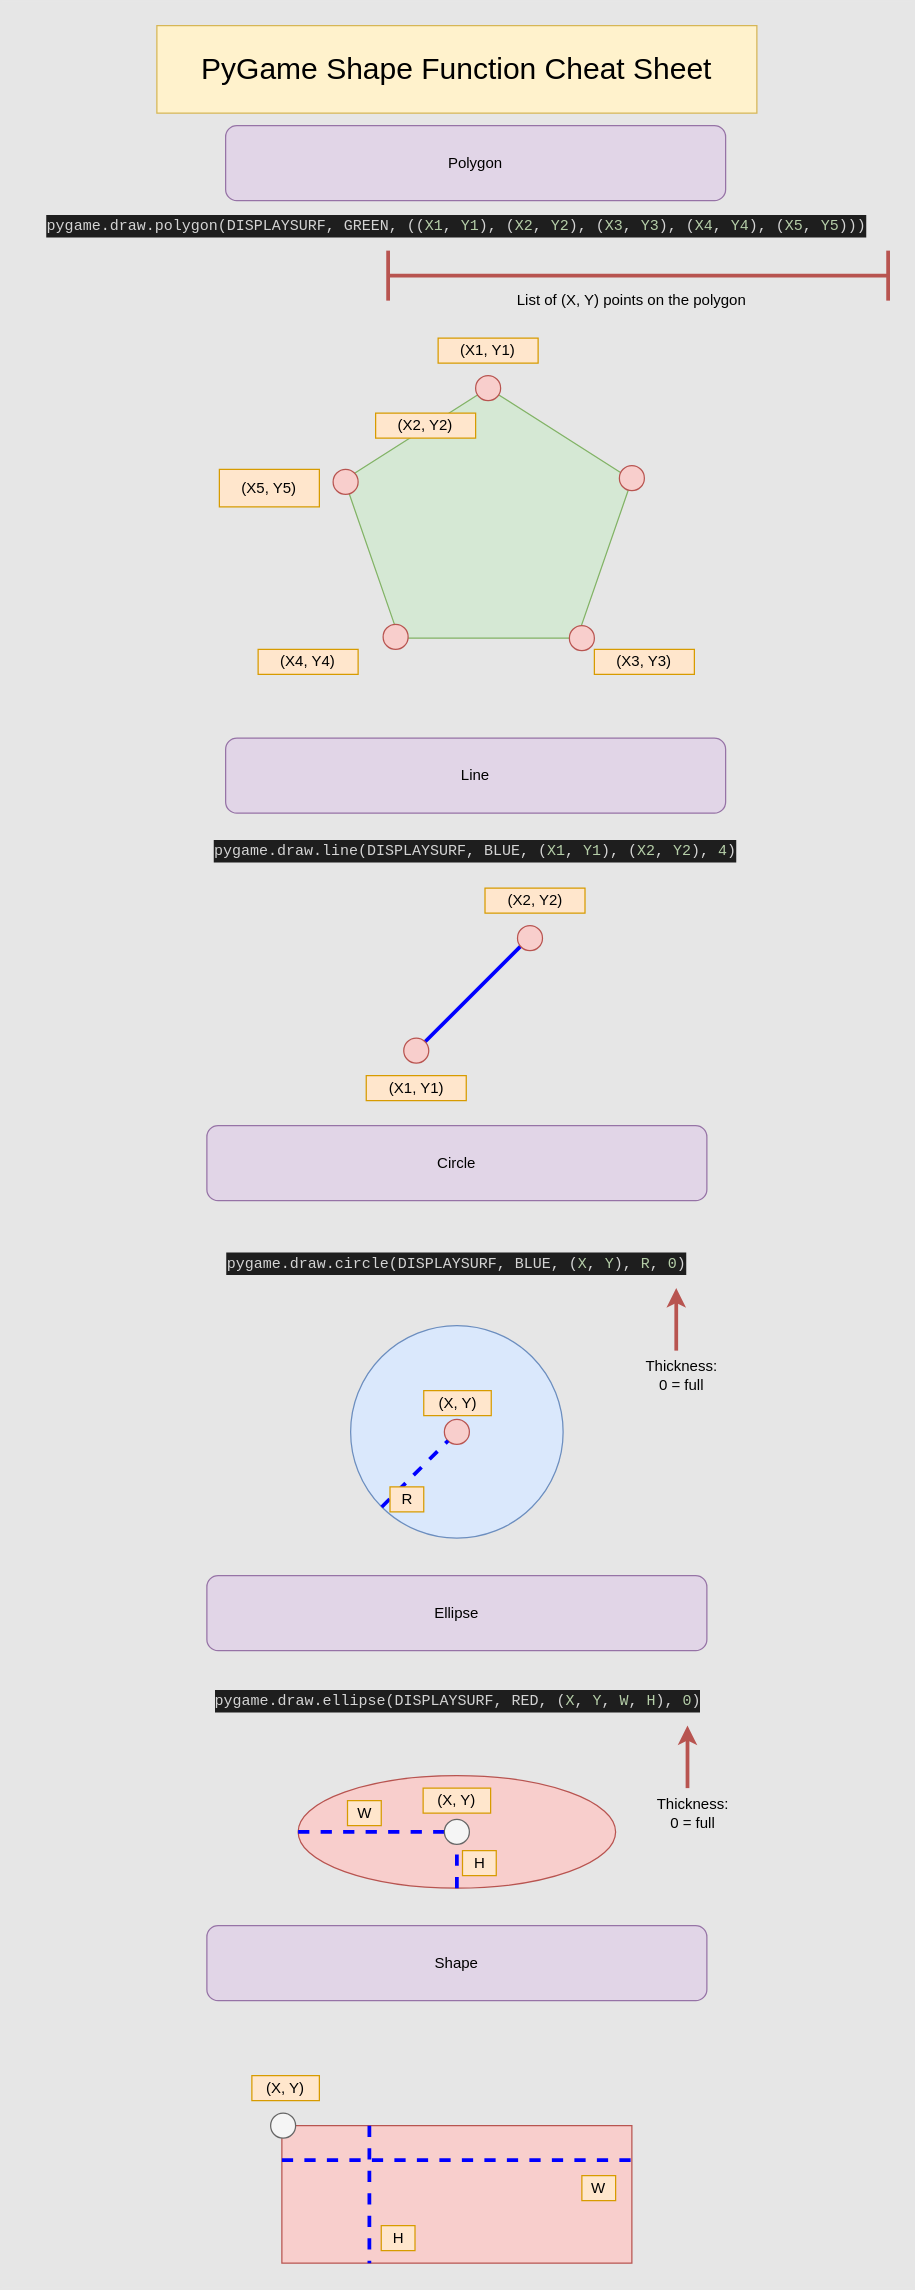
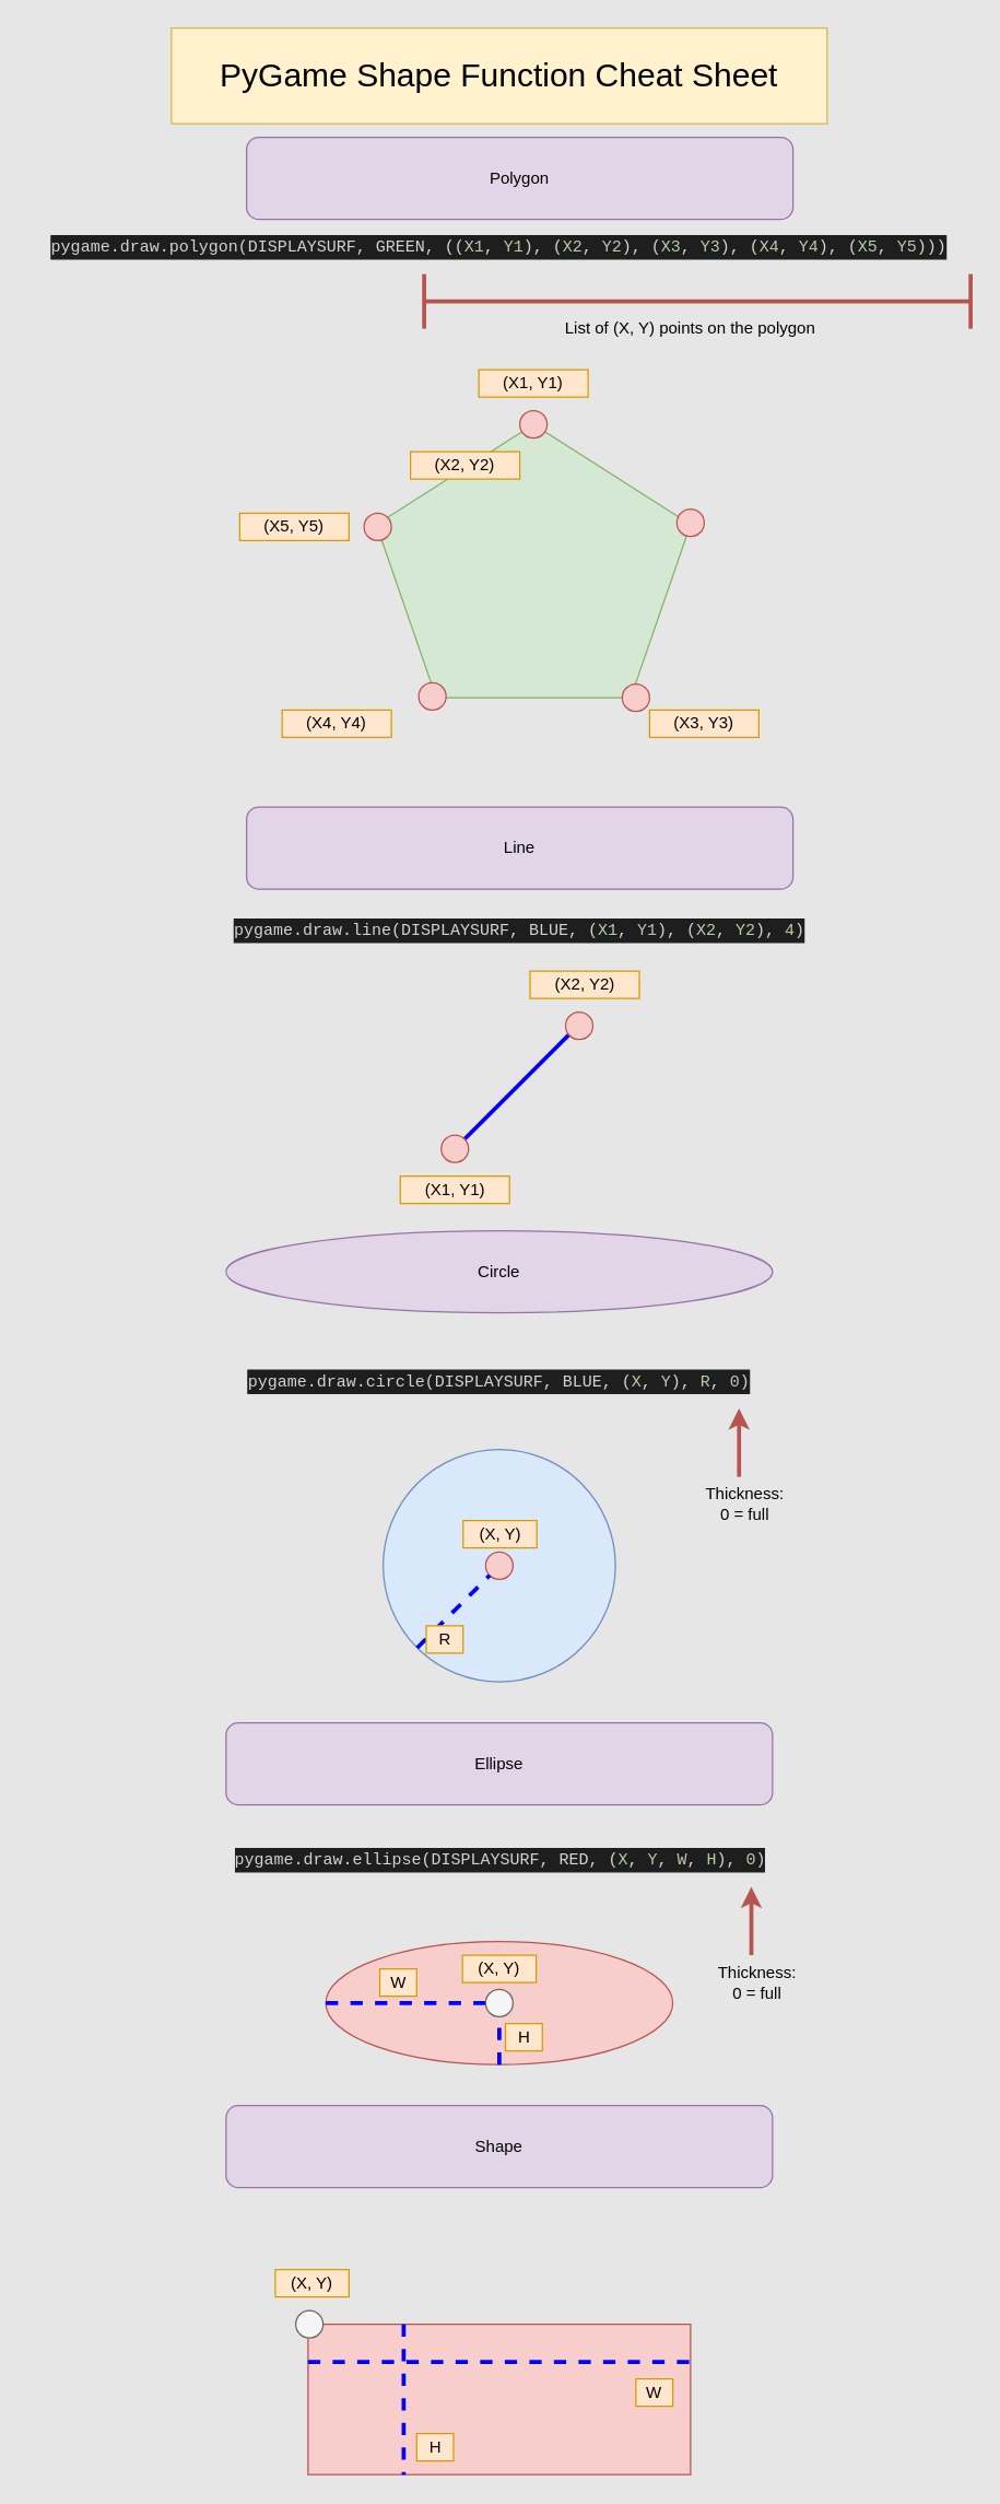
- <mxCell id="18" value="(X5, Y5)" style="text;html=1;strokeColor=#d79b00;fillColor=#ffe6cc;align=center;verticalAlign=middle;whiteSpace=wrap;rounded=0;" vertex="1" parent="1"><mxGeometry x="175" y="375" width="80" height="30" as="geometry" /></mxCell>
+ <mxCell id="18" value="(X5, Y5)" style="text;html=1;strokeColor=#d79b00;fillColor=#ffe6cc;align=center;verticalAlign=middle;whiteSpace=wrap;rounded=0;" vertex="1" parent="1"><mxGeometry x="175" y="375" width="80" height="20" as="geometry" /></mxCell>
- <mxCell id="29" value="Circle" style="rounded=1;whiteSpace=wrap;html=1;fillColor=#e1d5e7;strokeColor=#9673a6;" vertex="1" parent="1"><mxGeometry x="165" y="900" width="400" height="60" as="geometry" /></mxCell>
+ <mxCell id="29" value="Circle" style="ellipse;whiteSpace=wrap;html=1;fillColor=#e1d5e7;strokeColor=#9673a6;" vertex="1" parent="1"><mxGeometry x="165" y="900" width="400" height="60" as="geometry" /></mxCell>
